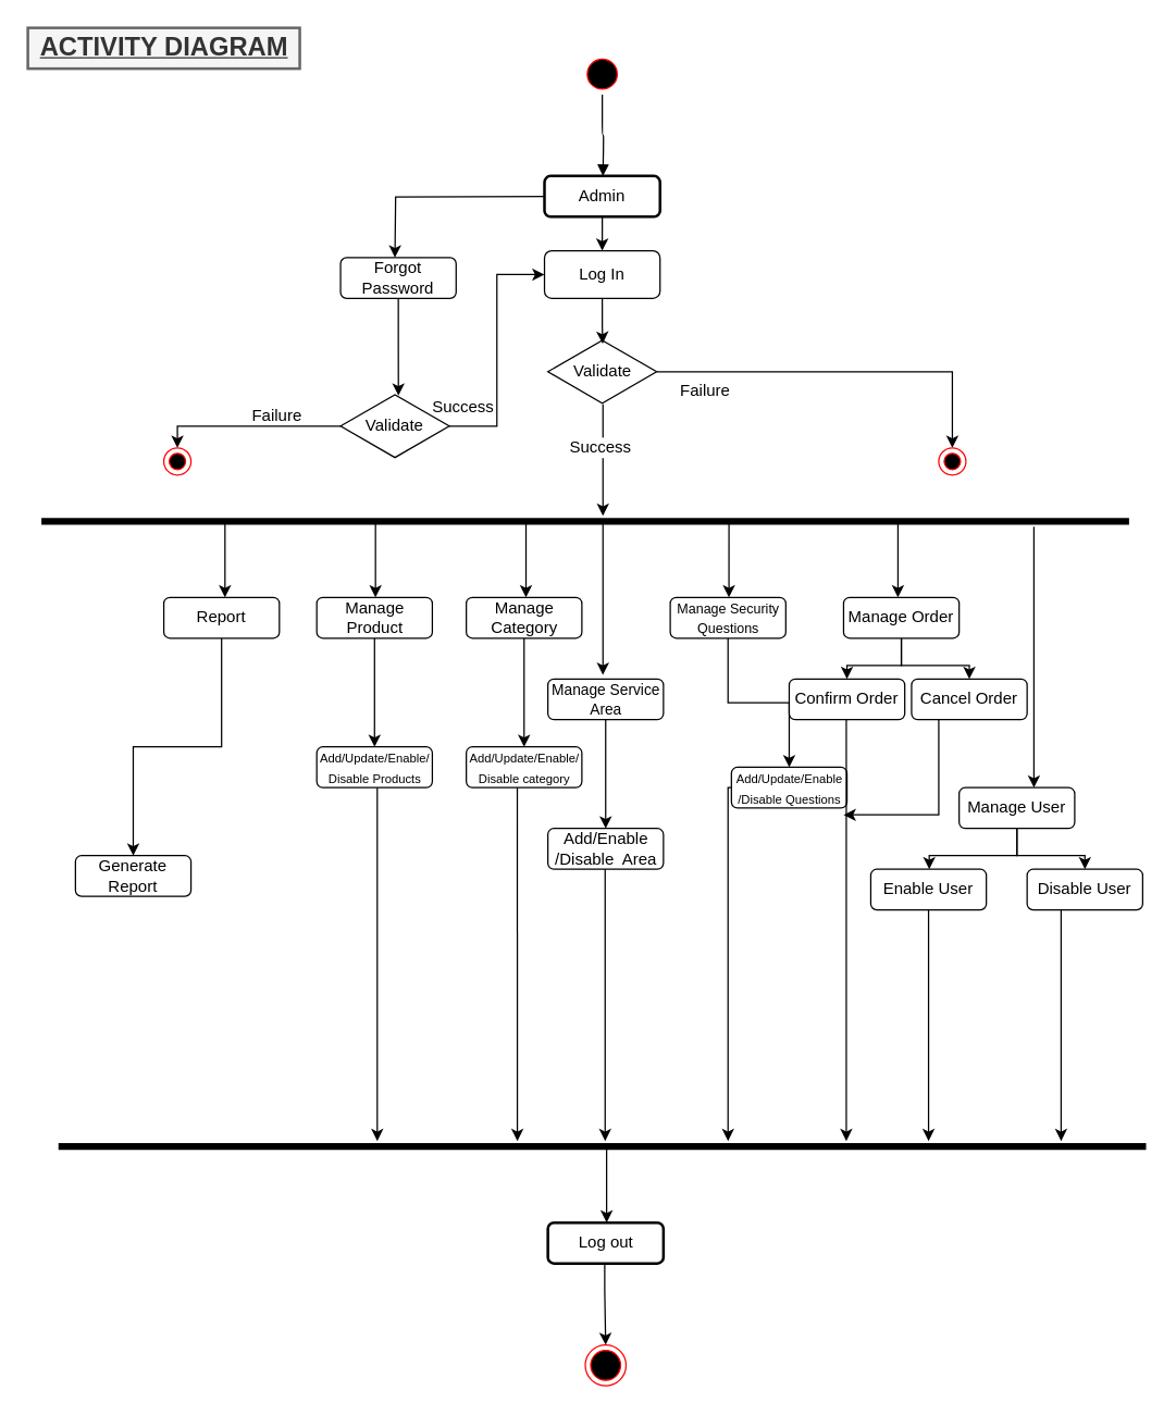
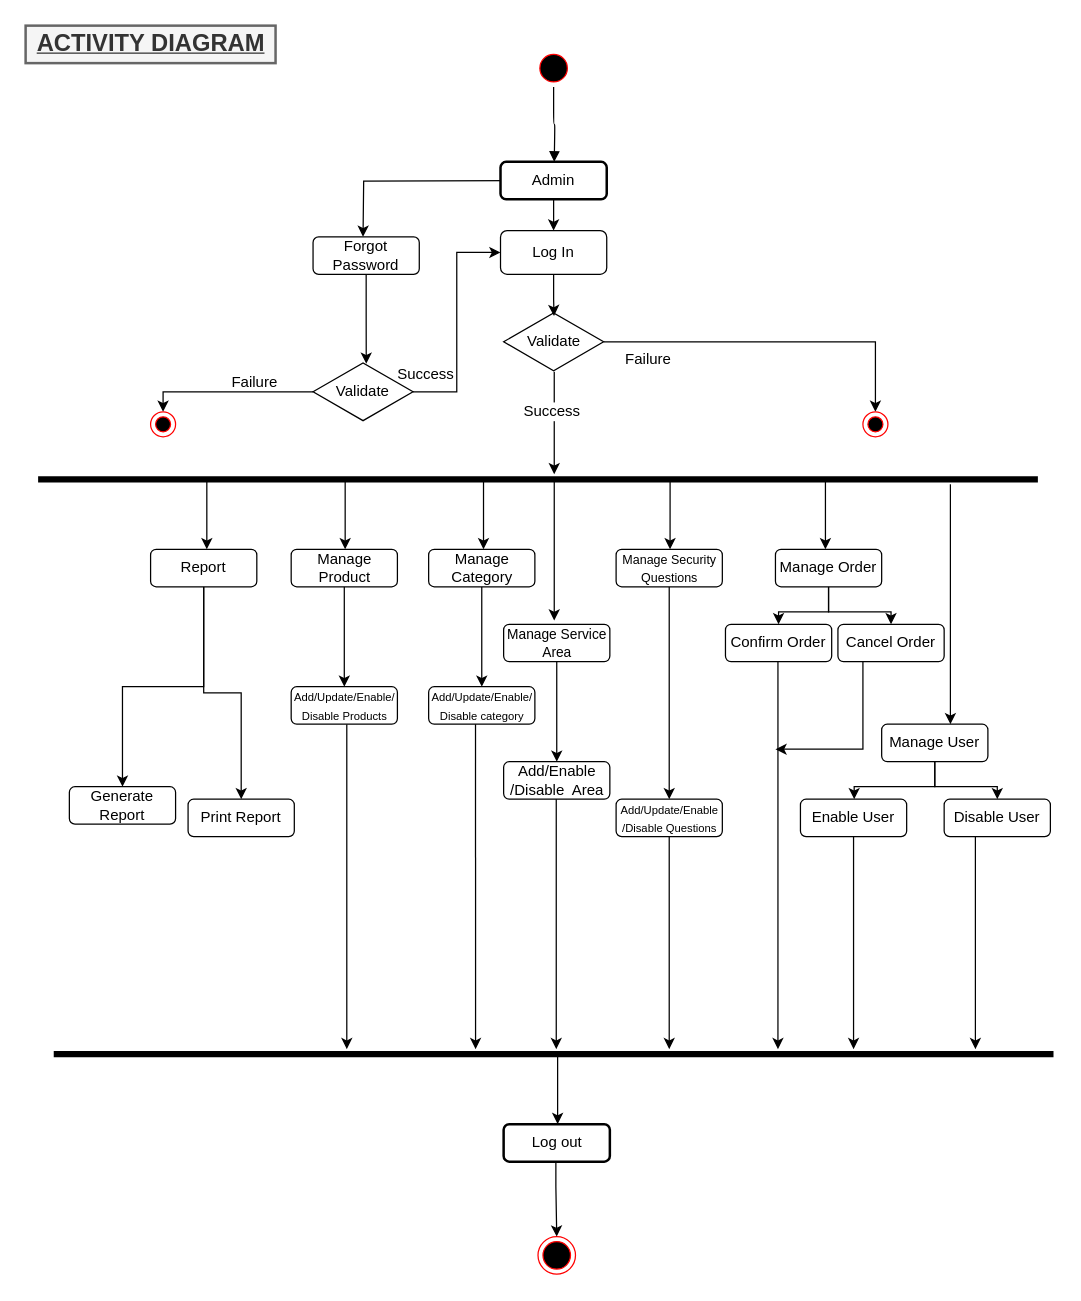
+ <mxCell id="32" value="" style="edgeStyle=orthogonalEdgeStyle;rounded=0;orthogonalLoop=1;jettySize=auto;html=1;" edge="1" parent="1" source="34" target="36"><mxGeometry relative="1" as="geometry" /></mxCell>
- <mxCell id="47" value="&lt;font style=&quot;font-size: 9px&quot;&gt;Add/Update/Enable&lt;br&gt;/Disable&amp;nbsp;Questions&lt;/font&gt;" style="rounded=1;whiteSpace=wrap;html=1;fillColor=#FFFFFF;" vertex="1" parent="1"><mxGeometry x="537.5" y="564" width="85" height="30" as="geometry" /></mxCell>
+ <mxCell id="47" value="&lt;font style=&quot;font-size: 9px&quot;&gt;Add/Update/Enable&lt;br&gt;/Disable&amp;nbsp;Questions&lt;/font&gt;" style="rounded=1;whiteSpace=wrap;html=1;fillColor=#FFFFFF;" vertex="1" parent="1"><mxGeometry x="492.5" y="639" width="85" height="30" as="geometry" /></mxCell>
+ <mxCell id="36" value="&lt;span style=&quot;white-space: normal&quot;&gt;Print Report&lt;/span&gt;" style="rounded=1;whiteSpace=wrap;html=1;fillColor=#FFFFFF;" vertex="1" parent="1"><mxGeometry x="150" y="639" width="85" height="30" as="geometry" /></mxCell>
